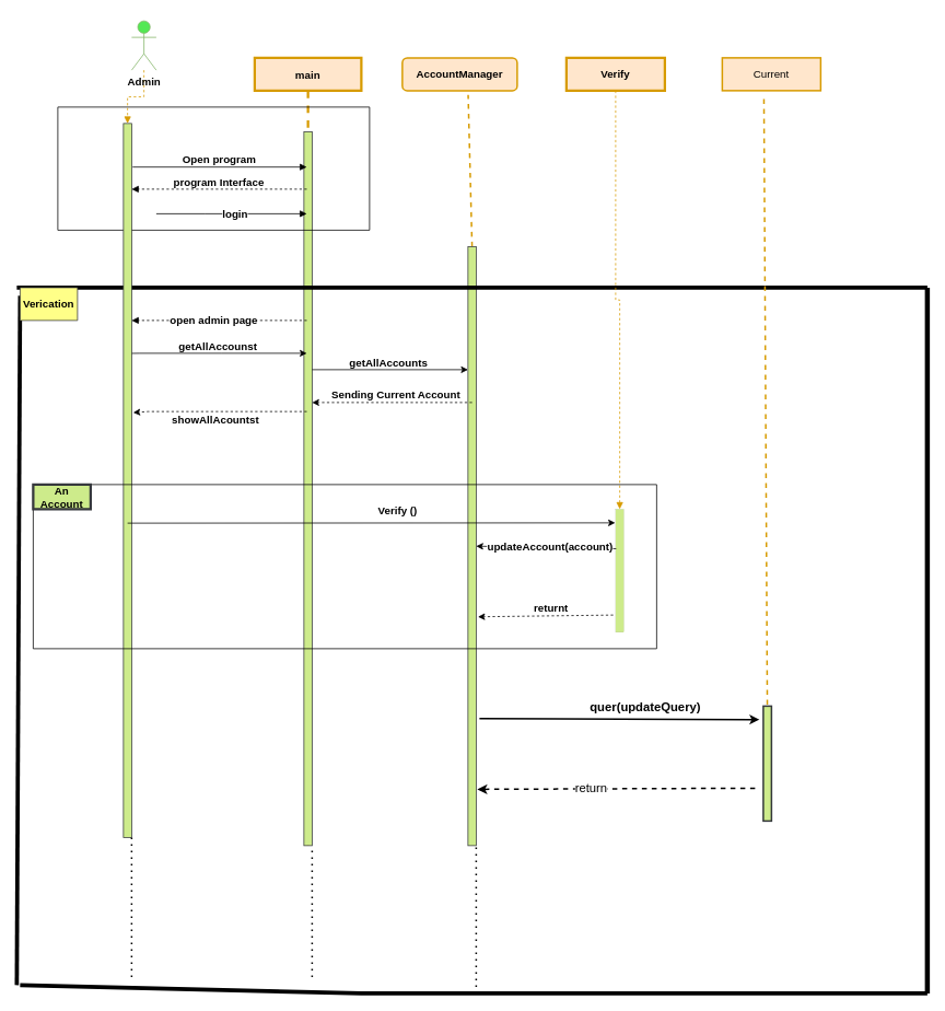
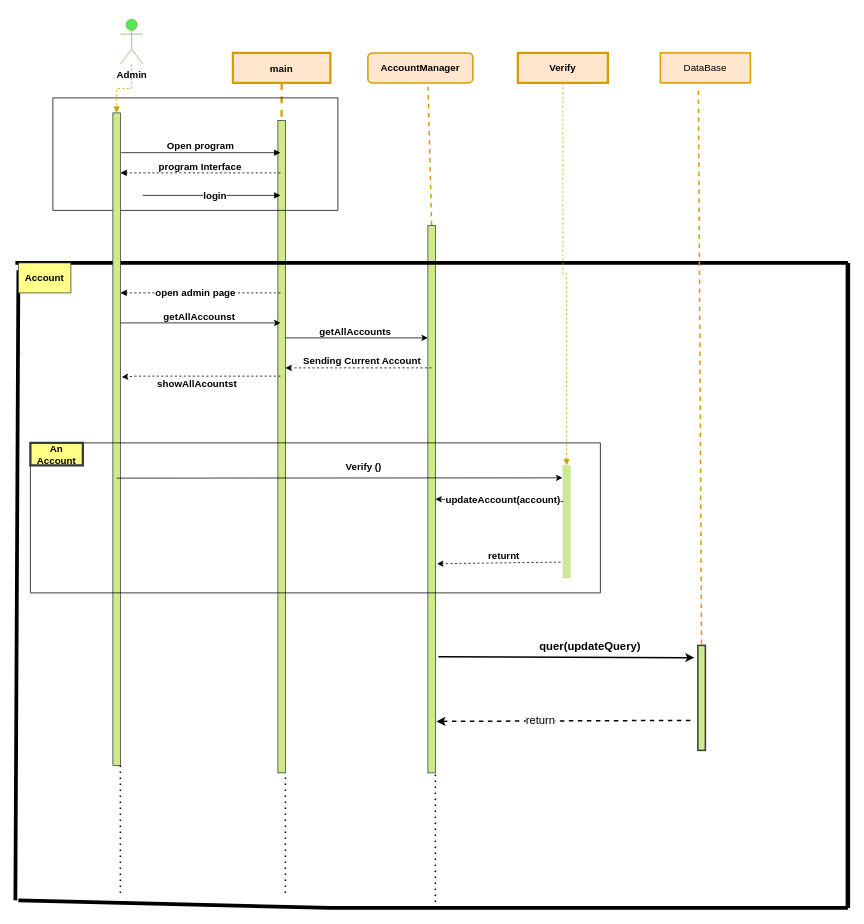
- <mxCell id="52" value="Current" style="rounded=0;whiteSpace=wrap;html=1;fontSize=13;strokeColor=#d79b00;strokeWidth=2;fillColor=#ffe6cc;" vertex="1" parent="1"><mxGeometry x="880" y="70" width="120" height="40" as="geometry" /></mxCell>
+ <mxCell id="52" value="DataBase" style="rounded=0;whiteSpace=wrap;html=1;fontSize=13;strokeColor=#d79b00;strokeWidth=2;fillColor=#ffe6cc;" vertex="1" parent="1"><mxGeometry x="880" y="70" width="120" height="40" as="geometry" /></mxCell>
- <mxCell id="23" value="&lt;span style=&quot;font-size: 13px;&quot;&gt;Verication&lt;/span&gt;" style="shape=step;perimeter=stepPerimeter;whiteSpace=wrap;html=1;fixedSize=1;size=0;fillColor=#ffff88;strokeColor=#36393d;fontSize=13;fontStyle=1" vertex="1" parent="1"><mxGeometry x="24" y="350" width="70" height="40" as="geometry" /></mxCell>
+ <mxCell id="23" value="&lt;span style=&quot;font-size: 13px;&quot;&gt;Account&lt;/span&gt;" style="shape=step;perimeter=stepPerimeter;whiteSpace=wrap;html=1;fixedSize=1;size=0;fillColor=#ffff88;strokeColor=#36393d;fontSize=13;fontStyle=1" vertex="1" parent="1"><mxGeometry x="24" y="350" width="70" height="40" as="geometry" /></mxCell>
- <mxCell id="40" value="An Account" style="whiteSpace=wrap;html=1;strokeWidth=3;fillColor=#cdeb8b;strokeColor=#36393d;fontSize=13;fontStyle=1;" vertex="1" parent="1"><mxGeometry x="40" y="590" width="70" height="30" as="geometry" /></mxCell>
+ <mxCell id="40" value="An Account" style="whiteSpace=wrap;html=1;strokeWidth=3;fillColor=#ffff88;strokeColor=#36393d;fontSize=13;fontStyle=1" vertex="1" parent="1"><mxGeometry x="40" y="590" width="70" height="30" as="geometry" /></mxCell>
